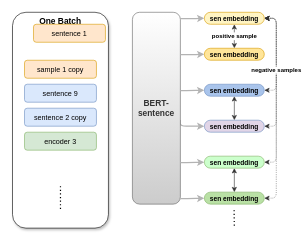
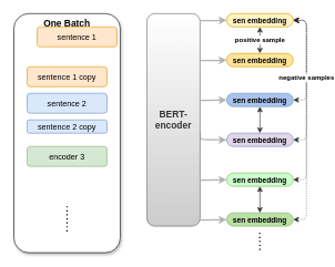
- <mxCell id="4" value="&lt;font style=&quot;font-size: 12px;&quot;&gt;sample 1 copy&lt;/font&gt;" style="rounded=1;whiteSpace=wrap;html=1;fontSize=14;fillColor=#ffe6cc;strokeColor=#d79b00;" vertex="1" parent="1"><mxGeometry x="40" y="100" width="120" height="30" as="geometry" /></mxCell>
+ <mxCell id="4" value="&lt;font style=&quot;font-size: 12px;&quot;&gt;sentence 1 copy&lt;/font&gt;" style="rounded=1;whiteSpace=wrap;html=1;fontSize=14;fillColor=#ffe6cc;strokeColor=#d79b00;" vertex="1" parent="1"><mxGeometry x="40" y="100" width="120" height="30" as="geometry" /></mxCell>
- <mxCell id="6" value="&lt;font style=&quot;font-size: 12px;&quot;&gt;sentence 9&lt;/font&gt;" style="rounded=1;whiteSpace=wrap;html=1;fontSize=14;fillColor=#dae8fc;strokeColor=#6c8ebf;" vertex="1" parent="1"><mxGeometry x="40" y="140" width="120" height="30" as="geometry" /></mxCell>
+ <mxCell id="6" value="&lt;font style=&quot;font-size: 12px;&quot;&gt;sentence 2&lt;/font&gt;" style="rounded=1;whiteSpace=wrap;html=1;fontSize=14;fillColor=#dae8fc;strokeColor=#6c8ebf;" vertex="1" parent="1"><mxGeometry x="40" y="140" width="120" height="30" as="geometry" /></mxCell>
- <mxCell id="10" value="&lt;b&gt;BERT-sentence&lt;/b&gt;" style="rounded=1;whiteSpace=wrap;html=1;fontSize=14;fillColor=#CCCCCC;fontColor=#333333;strokeColor=#666666;glass=0;sketch=0;gradientColor=#ffffff;gradientDirection=north;" vertex="1" parent="1"><mxGeometry x="220" y="20" width="80" height="320" as="geometry" /></mxCell>
+ <mxCell id="10" value="&lt;b&gt;BERT-encoder&lt;/b&gt;" style="rounded=1;whiteSpace=wrap;html=1;fontSize=14;fillColor=#CCCCCC;fontColor=#333333;strokeColor=#666666;glass=0;sketch=0;gradientColor=#ffffff;gradientDirection=north;" vertex="1" parent="1"><mxGeometry x="220" y="20" width="80" height="320" as="geometry" /></mxCell>
- <mxCell id="5" value="&lt;font style=&quot;font-size: 12px;&quot;&gt;sentence 2 copy&lt;/font&gt;" style="rounded=1;whiteSpace=wrap;html=1;fontSize=14;fillColor=#dae8fc;strokeColor=#6c8ebf;" vertex="1" parent="1"><mxGeometry x="40" y="180" width="120" height="30" as="geometry" /></mxCell>
+ <mxCell id="5" value="&lt;font style=&quot;font-size: 12px;&quot;&gt;sentence 2 copy&lt;/font&gt;" style="rounded=1;whiteSpace=wrap;html=1;fontSize=14;fillColor=#dae8fc;strokeColor=#6c8ebf;" vertex="1" parent="1"><mxGeometry x="40" y="180" width="120" height="20" as="geometry" /></mxCell>
